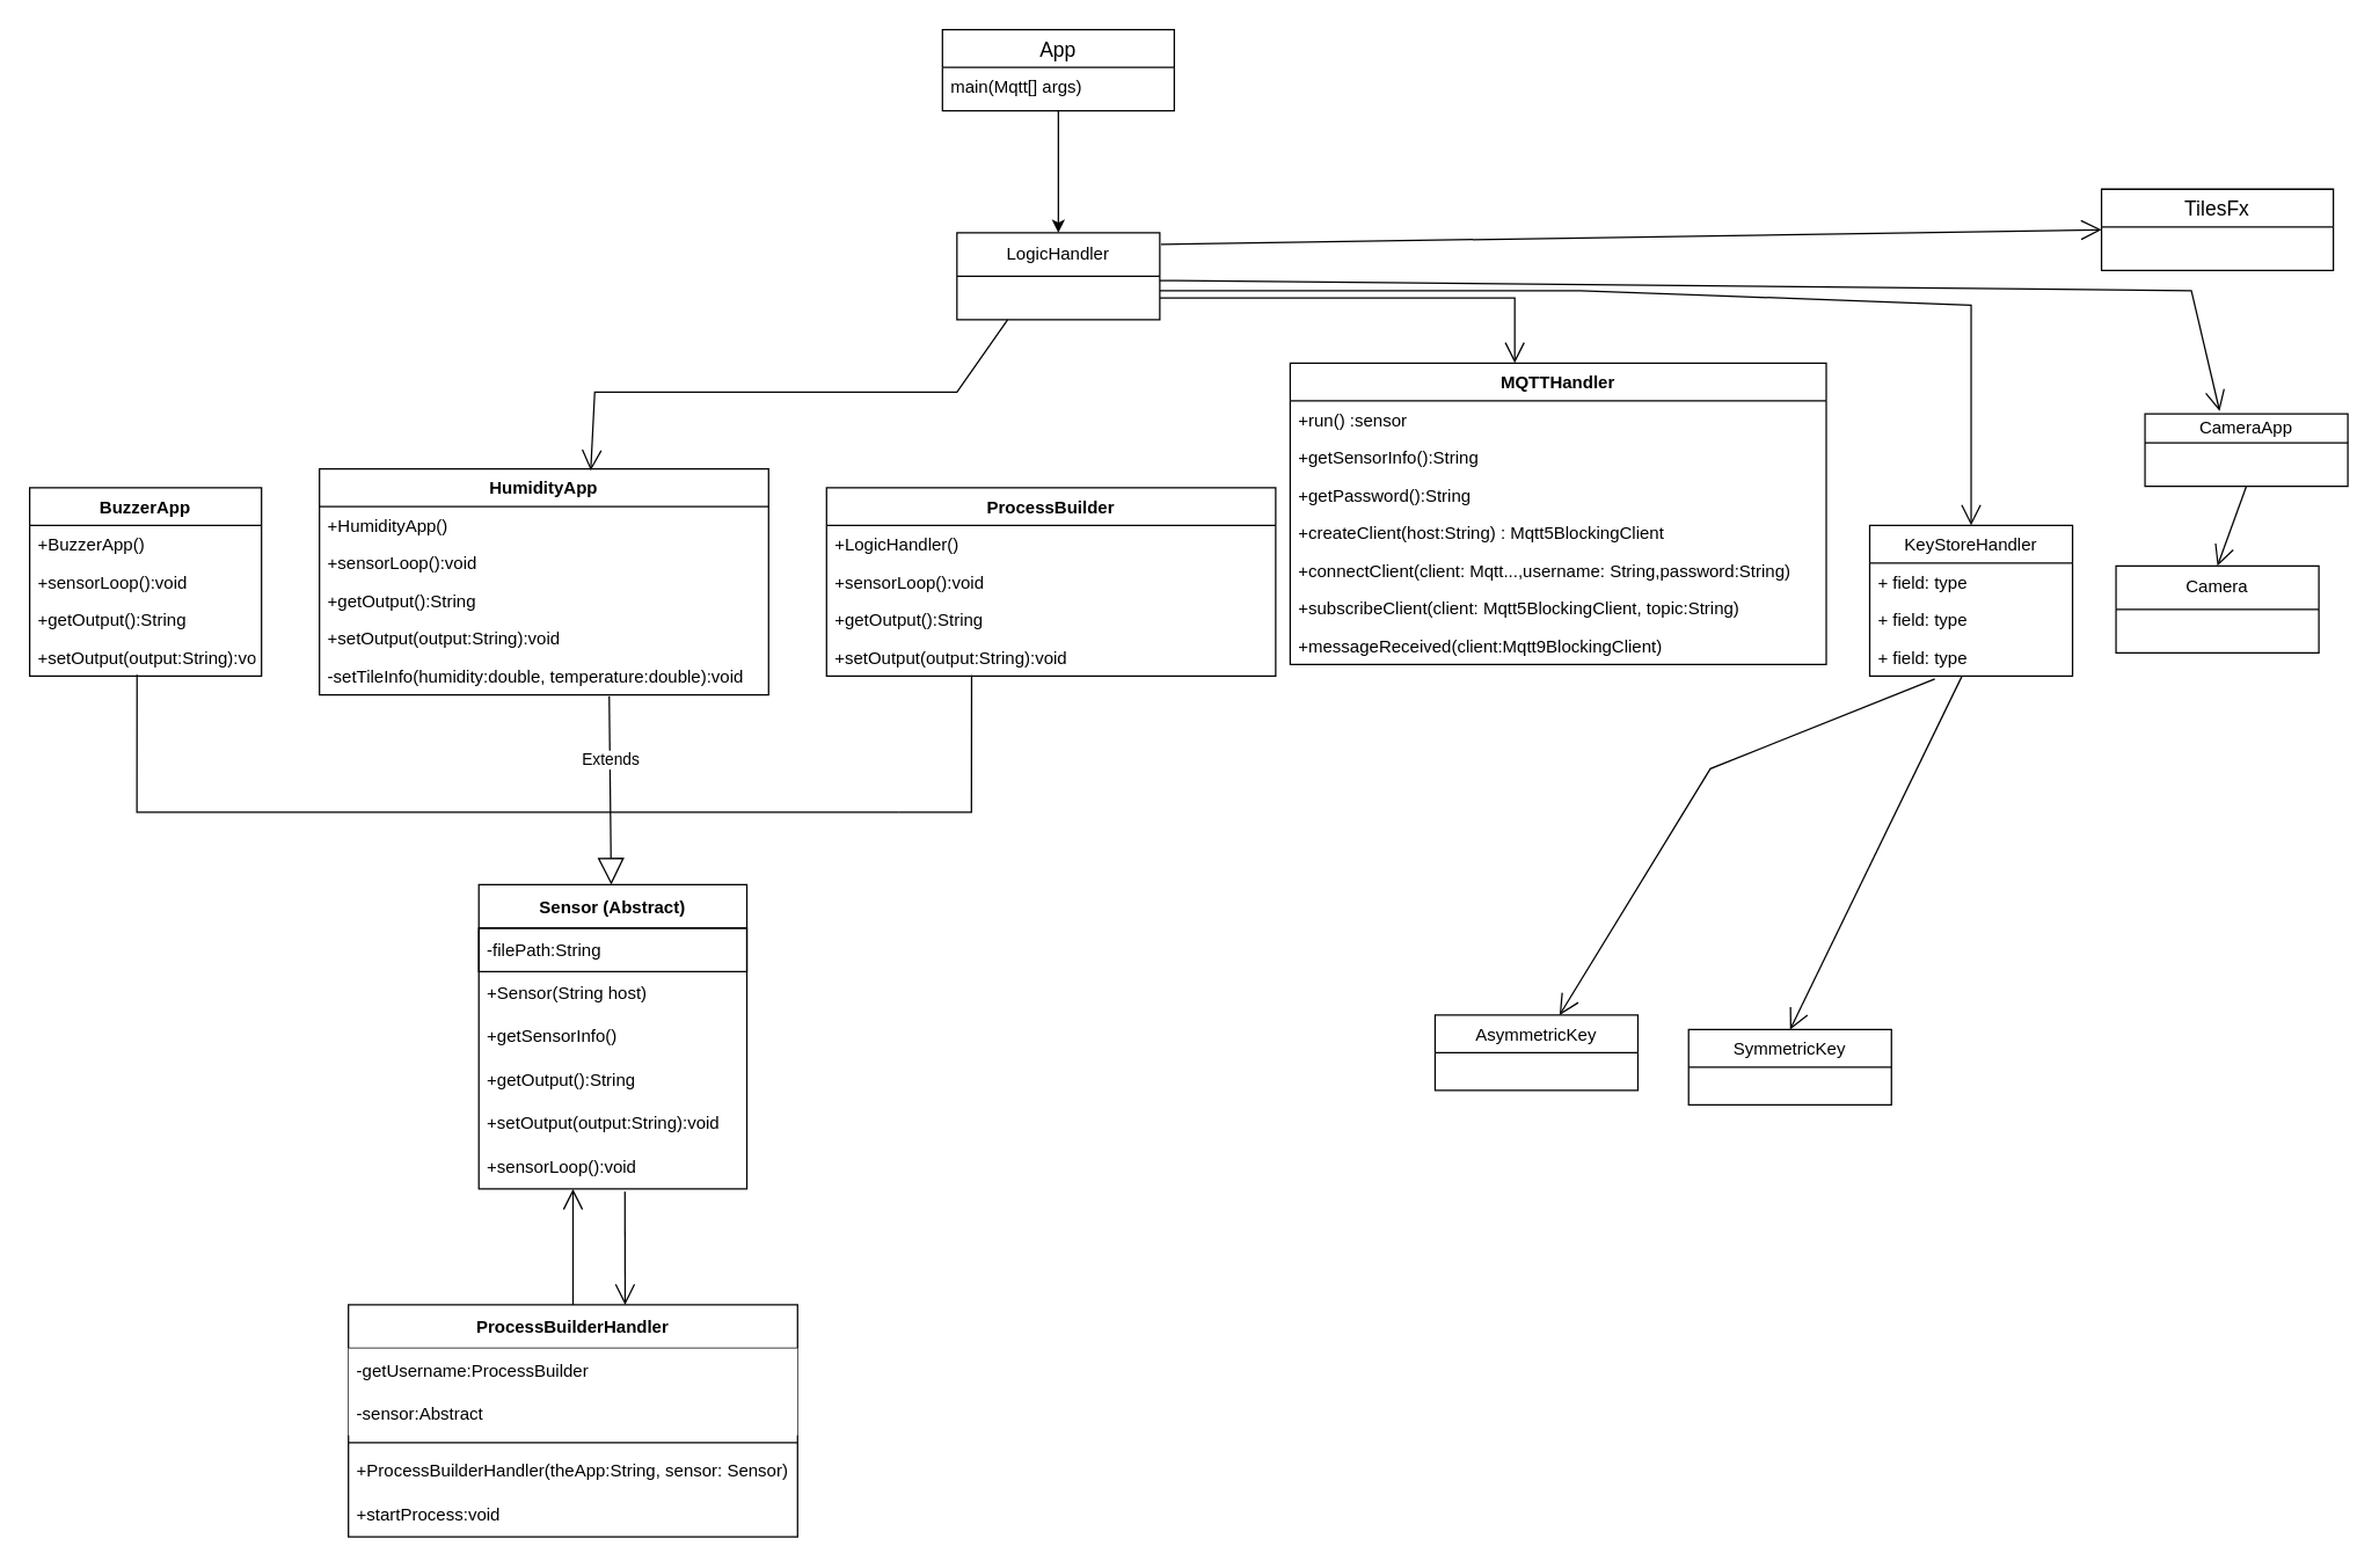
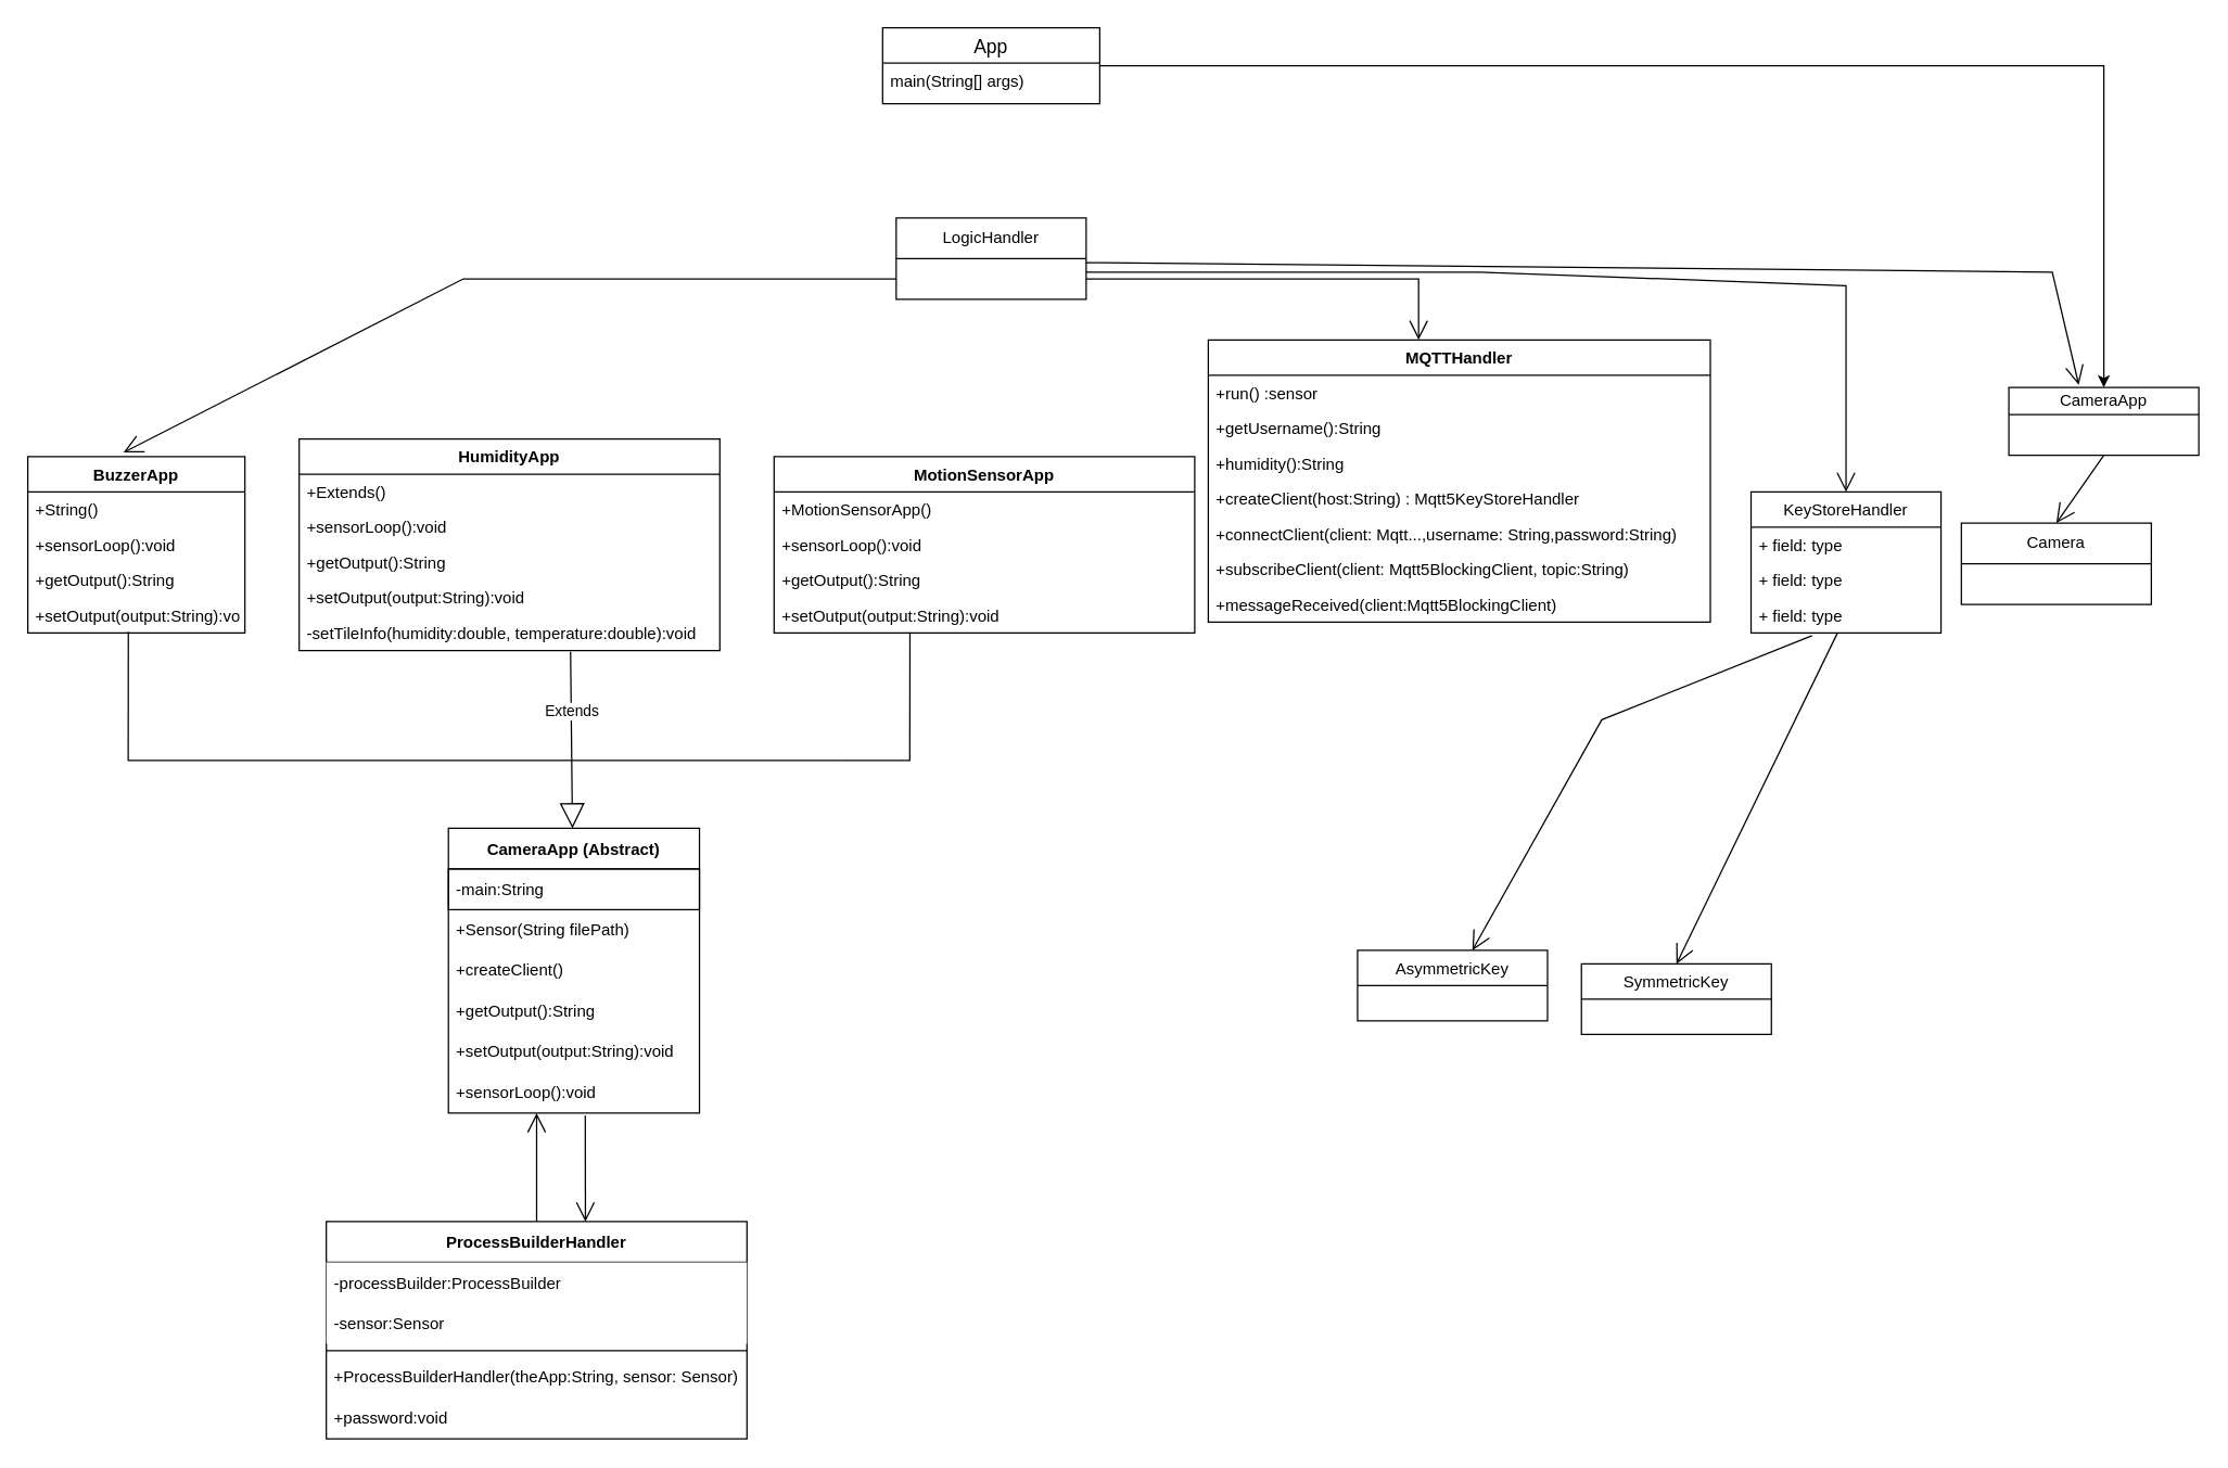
- <mxCell id="18" value="main(Mqtt[] args)" style="text;strokeColor=none;fillColor=none;spacingLeft=4;spacingRight=4;overflow=hidden;rotatable=0;points=[[0,0.5],[1,0.5]];portConstraint=eastwest;fontSize=12;" parent="17" vertex="1"><mxGeometry y="26" width="160" height="30" as="geometry" /></mxCell>
+ <mxCell id="18" value="main(String[] args)" style="text;strokeColor=none;fillColor=none;spacingLeft=4;spacingRight=4;overflow=hidden;rotatable=0;points=[[0,0.5],[1,0.5]];portConstraint=eastwest;fontSize=12;" parent="17" vertex="1"><mxGeometry y="26" width="160" height="30" as="geometry" /></mxCell>
- <mxCell id="16" style="edgeStyle=orthogonalEdgeStyle;rounded=0;orthogonalLoop=1;jettySize=auto;html=1;entryX=0.5;entryY=0;entryDx=0;entryDy=0;" parent="1" source="17" target="2" edge="1"><mxGeometry relative="1" as="geometry" /></mxCell>
+ <mxCell id="16" style="edgeStyle=orthogonalEdgeStyle;rounded=0;orthogonalLoop=1;jettySize=auto;html=1;" parent="1" source="17" target="3" edge="1"><mxGeometry relative="1" as="geometry" /></mxCell>
- <mxCell id="14" value="TilesFx" style="swimlane;fontStyle=0;childLayout=stackLayout;horizontal=1;startSize=26;horizontalStack=0;resizeParent=1;resizeParentMax=0;resizeLast=0;collapsible=1;marginBottom=0;align=center;fontSize=14;" parent="1" vertex="1"><mxGeometry x="1450" y="130" width="160" height="56" as="geometry" /></mxCell>
- <mxCell id="55" value="" style="endArrow=open;endFill=1;endSize=12;html=1;rounded=0;entryX=0;entryY=0.5;entryDx=0;entryDy=0;exitX=1.006;exitY=0.136;exitDx=0;exitDy=0;exitPerimeter=0;" edge="1" parent="1" source="2" target="14"><mxGeometry width="160" relative="1" as="geometry"><mxPoint x="800" y="180" as="sourcePoint" /><mxPoint x="1290" y="180" as="targetPoint" /><Array as="points" /></mxGeometry></mxCell>
+ <mxCell id="27" value="" style="endArrow=open;endFill=1;endSize=12;html=1;rounded=0;entryX=0.441;entryY=-0.023;entryDx=0;entryDy=0;entryPerimeter=0;exitX=0;exitY=0.75;exitDx=0;exitDy=0;" edge="1" parent="1" source="2" target="32"><mxGeometry width="160" relative="1" as="geometry"><mxPoint x="660" y="230" as="sourcePoint" /><mxPoint x="460" y="350" as="targetPoint" /><Array as="points"><mxPoint x="341" y="205" /></Array></mxGeometry></mxCell>
- <mxCell id="15" value="" style="endArrow=open;endFill=1;endSize=12;html=1;rounded=0;entryX=0.604;entryY=0.008;entryDx=0;entryDy=0;entryPerimeter=0;exitX=0.25;exitY=1;exitDx=0;exitDy=0;" parent="1" edge="1" target="37" source="2"><mxGeometry width="160" relative="1" as="geometry"><mxPoint x="670" y="250" as="sourcePoint" /><mxPoint x="670" y="350" as="targetPoint" /><Array as="points"><mxPoint x="660" y="270" /><mxPoint x="410" y="270" /></Array></mxGeometry></mxCell>
- <mxCell id="60" value="+getSensorInfo():String" style="text;strokeColor=none;fillColor=none;align=left;verticalAlign=top;spacingLeft=4;spacingRight=4;overflow=hidden;rotatable=0;points=[[0,0.5],[1,0.5]];portConstraint=eastwest;labelBackgroundColor=default;" vertex="1" parent="58"><mxGeometry y="52" width="370" height="26" as="geometry" /></mxCell>
+ <mxCell id="60" value="+getUsername():String" style="text;strokeColor=none;fillColor=none;align=left;verticalAlign=top;spacingLeft=4;spacingRight=4;overflow=hidden;rotatable=0;points=[[0,0.5],[1,0.5]];portConstraint=eastwest;labelBackgroundColor=default;" vertex="1" parent="58"><mxGeometry y="52" width="370" height="26" as="geometry" /></mxCell>
- <mxCell id="61" value="+getPassword():String" style="text;strokeColor=none;fillColor=none;align=left;verticalAlign=top;spacingLeft=4;spacingRight=4;overflow=hidden;rotatable=0;points=[[0,0.5],[1,0.5]];portConstraint=eastwest;labelBackgroundColor=default;" vertex="1" parent="58"><mxGeometry y="78" width="370" height="26" as="geometry" /></mxCell>
+ <mxCell id="61" value="+humidity():String" style="text;strokeColor=none;fillColor=none;align=left;verticalAlign=top;spacingLeft=4;spacingRight=4;overflow=hidden;rotatable=0;points=[[0,0.5],[1,0.5]];portConstraint=eastwest;labelBackgroundColor=default;" vertex="1" parent="58"><mxGeometry y="78" width="370" height="26" as="geometry" /></mxCell>
- <mxCell id="43" value="ProcessBuilder" style="swimlane;fontStyle=1;align=center;verticalAlign=top;childLayout=stackLayout;horizontal=1;startSize=26;horizontalStack=0;resizeParent=1;resizeParentMax=0;resizeLast=0;collapsible=1;marginBottom=0;strokeColor=default;fillColor=none;" vertex="1" parent="1"><mxGeometry x="570" y="336" width="310" height="130" as="geometry" /></mxCell>
+ <mxCell id="43" value="MotionSensorApp" style="swimlane;fontStyle=1;align=center;verticalAlign=top;childLayout=stackLayout;horizontal=1;startSize=26;horizontalStack=0;resizeParent=1;resizeParentMax=0;resizeLast=0;collapsible=1;marginBottom=0;strokeColor=default;fillColor=none;" vertex="1" parent="1"><mxGeometry x="570" y="336" width="310" height="130" as="geometry" /></mxCell>
- <mxCell id="38" value="+HumidityApp()" style="text;strokeColor=none;fillColor=none;align=left;verticalAlign=top;spacingLeft=4;spacingRight=4;overflow=hidden;rotatable=0;points=[[0,0.5],[1,0.5]];portConstraint=eastwest;" vertex="1" parent="37"><mxGeometry y="26" width="310" height="26" as="geometry" /></mxCell>
+ <mxCell id="38" value="+Extends()" style="text;strokeColor=none;fillColor=none;align=left;verticalAlign=top;spacingLeft=4;spacingRight=4;overflow=hidden;rotatable=0;points=[[0,0.5],[1,0.5]];portConstraint=eastwest;" vertex="1" parent="37"><mxGeometry y="26" width="310" height="26" as="geometry" /></mxCell>
- <mxCell id="62" value="+createClient(host:String) : Mqtt5BlockingClient" style="text;strokeColor=none;fillColor=none;align=left;verticalAlign=top;spacingLeft=4;spacingRight=4;overflow=hidden;rotatable=0;points=[[0,0.5],[1,0.5]];portConstraint=eastwest;labelBackgroundColor=default;" vertex="1" parent="58"><mxGeometry y="104" width="370" height="26" as="geometry" /></mxCell>
+ <mxCell id="62" value="+createClient(host:String) : Mqtt5KeyStoreHandler" style="text;strokeColor=none;fillColor=none;align=left;verticalAlign=top;spacingLeft=4;spacingRight=4;overflow=hidden;rotatable=0;points=[[0,0.5],[1,0.5]];portConstraint=eastwest;labelBackgroundColor=default;" vertex="1" parent="58"><mxGeometry y="104" width="370" height="26" as="geometry" /></mxCell>
- <mxCell id="33" value="+BuzzerApp()" style="text;strokeColor=none;fillColor=none;align=left;verticalAlign=top;spacingLeft=4;spacingRight=4;overflow=hidden;rotatable=0;points=[[0,0.5],[1,0.5]];portConstraint=eastwest;" vertex="1" parent="32"><mxGeometry y="26" width="160" height="26" as="geometry" /></mxCell>
+ <mxCell id="33" value="+String()" style="text;strokeColor=none;fillColor=none;align=left;verticalAlign=top;spacingLeft=4;spacingRight=4;overflow=hidden;rotatable=0;points=[[0,0.5],[1,0.5]];portConstraint=eastwest;" vertex="1" parent="32"><mxGeometry y="26" width="160" height="26" as="geometry" /></mxCell>
- <mxCell id="44" value="+LogicHandler()" style="text;strokeColor=none;fillColor=none;align=left;verticalAlign=top;spacingLeft=4;spacingRight=4;overflow=hidden;rotatable=0;points=[[0,0.5],[1,0.5]];portConstraint=eastwest;" vertex="1" parent="43"><mxGeometry y="26" width="310" height="26" as="geometry" /></mxCell>
+ <mxCell id="44" value="+MotionSensorApp()" style="text;strokeColor=none;fillColor=none;align=left;verticalAlign=top;spacingLeft=4;spacingRight=4;overflow=hidden;rotatable=0;points=[[0,0.5],[1,0.5]];portConstraint=eastwest;" vertex="1" parent="43"><mxGeometry y="26" width="310" height="26" as="geometry" /></mxCell>
- <mxCell id="4" value="Camera" style="swimlane;fontStyle=0;childLayout=stackLayout;horizontal=1;startSize=30;horizontalStack=0;resizeParent=1;resizeParentMax=0;resizeLast=0;collapsible=1;marginBottom=0;whiteSpace=wrap;html=1;" parent="1" vertex="1"><mxGeometry x="1460" y="390" width="140" height="60" as="geometry" /></mxCell>
+ <mxCell id="4" value="Camera" style="swimlane;fontStyle=0;childLayout=stackLayout;horizontal=1;startSize=30;horizontalStack=0;resizeParent=1;resizeParentMax=0;resizeLast=0;collapsible=1;marginBottom=0;whiteSpace=wrap;html=1;" parent="1" vertex="1"><mxGeometry x="1445" y="385" width="140" height="60" as="geometry" /></mxCell>
- <mxCell id="65" value="+messageReceived(client:Mqtt9BlockingClient)" style="text;strokeColor=none;fillColor=none;align=left;verticalAlign=top;spacingLeft=4;spacingRight=4;overflow=hidden;rotatable=0;points=[[0,0.5],[1,0.5]];portConstraint=eastwest;labelBackgroundColor=default;" vertex="1" parent="58"><mxGeometry y="182" width="370" height="26" as="geometry" /></mxCell>
+ <mxCell id="65" value="+messageReceived(client:Mqtt5BlockingClient)" style="text;strokeColor=none;fillColor=none;align=left;verticalAlign=top;spacingLeft=4;spacingRight=4;overflow=hidden;rotatable=0;points=[[0,0.5],[1,0.5]];portConstraint=eastwest;labelBackgroundColor=default;" vertex="1" parent="58"><mxGeometry y="182" width="370" height="26" as="geometry" /></mxCell>
- <mxCell id="19" value="Sensor (Abstract)" style="swimlane;fontStyle=1;childLayout=stackLayout;horizontal=1;startSize=30;horizontalStack=0;resizeParent=1;resizeParentMax=0;resizeLast=0;collapsible=1;marginBottom=0;" vertex="1" parent="1"><mxGeometry x="330" y="610" width="185" height="210" as="geometry" /></mxCell>
+ <mxCell id="19" value="CameraApp (Abstract)" style="swimlane;fontStyle=1;childLayout=stackLayout;horizontal=1;startSize=30;horizontalStack=0;resizeParent=1;resizeParentMax=0;resizeLast=0;collapsible=1;marginBottom=0;" vertex="1" parent="1"><mxGeometry x="330" y="610" width="185" height="210" as="geometry" /></mxCell>
- <mxCell id="20" value="-filePath:String" style="text;strokeColor=default;fillColor=none;align=left;verticalAlign=middle;spacingLeft=4;spacingRight=4;overflow=hidden;points=[[0,0.5],[1,0.5]];portConstraint=eastwest;rotatable=0;" vertex="1" parent="19"><mxGeometry y="30" width="185" height="30" as="geometry" /></mxCell>
+ <mxCell id="20" value="-main:String" style="text;strokeColor=default;fillColor=none;align=left;verticalAlign=middle;spacingLeft=4;spacingRight=4;overflow=hidden;points=[[0,0.5],[1,0.5]];portConstraint=eastwest;rotatable=0;" vertex="1" parent="19"><mxGeometry y="30" width="185" height="30" as="geometry" /></mxCell>
- <mxCell id="21" value="+Sensor(String host)" style="text;strokeColor=none;fillColor=none;align=left;verticalAlign=middle;spacingLeft=4;spacingRight=4;overflow=hidden;points=[[0,0.5],[1,0.5]];portConstraint=eastwest;rotatable=0;whiteSpace=wrap;" vertex="1" parent="19"><mxGeometry y="60" width="185" height="30" as="geometry" /></mxCell>
+ <mxCell id="21" value="+Sensor(String filePath)" style="text;strokeColor=none;fillColor=none;align=left;verticalAlign=middle;spacingLeft=4;spacingRight=4;overflow=hidden;points=[[0,0.5],[1,0.5]];portConstraint=eastwest;rotatable=0;whiteSpace=wrap;" vertex="1" parent="19"><mxGeometry y="60" width="185" height="30" as="geometry" /></mxCell>
- <mxCell id="22" value="+getSensorInfo()" style="text;strokeColor=none;fillColor=none;align=left;verticalAlign=middle;spacingLeft=4;spacingRight=4;overflow=hidden;points=[[0,0.5],[1,0.5]];portConstraint=eastwest;rotatable=0;whiteSpace=wrap;" vertex="1" parent="19"><mxGeometry y="90" width="185" height="30" as="geometry" /></mxCell>
+ <mxCell id="22" value="+createClient()" style="text;strokeColor=none;fillColor=none;align=left;verticalAlign=middle;spacingLeft=4;spacingRight=4;overflow=hidden;points=[[0,0.5],[1,0.5]];portConstraint=eastwest;rotatable=0;whiteSpace=wrap;" vertex="1" parent="19"><mxGeometry y="90" width="185" height="30" as="geometry" /></mxCell>
- <mxCell id="5" value="AsymmetricKey" style="swimlane;fontStyle=0;childLayout=stackLayout;horizontal=1;startSize=26;fillColor=none;horizontalStack=0;resizeParent=1;resizeParentMax=0;resizeLast=0;collapsible=1;marginBottom=0;" parent="1" vertex="1"><mxGeometry x="990" y="700" width="140" height="52" as="geometry" /></mxCell>
+ <mxCell id="5" value="AsymmetricKey" style="swimlane;fontStyle=0;childLayout=stackLayout;horizontal=1;startSize=26;fillColor=none;horizontalStack=0;resizeParent=1;resizeParentMax=0;resizeLast=0;collapsible=1;marginBottom=0;" parent="1" vertex="1"><mxGeometry x="1000" y="700" width="140" height="52" as="geometry" /></mxCell>
- <mxCell id="49" value="-getUsername:ProcessBuilder" style="text;strokeColor=none;fillColor=default;align=left;verticalAlign=middle;spacingLeft=4;spacingRight=4;overflow=hidden;points=[[0,0.5],[1,0.5]];portConstraint=eastwest;rotatable=0;" vertex="1" parent="48"><mxGeometry y="30" width="310" height="30" as="geometry" /></mxCell>
+ <mxCell id="49" value="-processBuilder:ProcessBuilder" style="text;strokeColor=none;fillColor=default;align=left;verticalAlign=middle;spacingLeft=4;spacingRight=4;overflow=hidden;points=[[0,0.5],[1,0.5]];portConstraint=eastwest;rotatable=0;" vertex="1" parent="48"><mxGeometry y="30" width="310" height="30" as="geometry" /></mxCell>
- <mxCell id="50" value="-sensor:Abstract" style="text;strokeColor=none;fillColor=default;align=left;verticalAlign=middle;spacingLeft=4;spacingRight=4;overflow=hidden;points=[[0,0.5],[1,0.5]];portConstraint=eastwest;rotatable=0;" vertex="1" parent="48"><mxGeometry y="60" width="310" height="30" as="geometry" /></mxCell>
+ <mxCell id="50" value="-sensor:Sensor" style="text;strokeColor=none;fillColor=default;align=left;verticalAlign=middle;spacingLeft=4;spacingRight=4;overflow=hidden;points=[[0,0.5],[1,0.5]];portConstraint=eastwest;rotatable=0;" vertex="1" parent="48"><mxGeometry y="60" width="310" height="30" as="geometry" /></mxCell>
- <mxCell id="53" value="+startProcess:void" style="text;strokeColor=none;fillColor=none;align=left;verticalAlign=middle;spacingLeft=4;spacingRight=4;overflow=hidden;points=[[0,0.5],[1,0.5]];portConstraint=eastwest;rotatable=0;whiteSpace=wrap;labelBackgroundColor=default;" vertex="1" parent="48"><mxGeometry y="130" width="310" height="30" as="geometry" /></mxCell>
+ <mxCell id="53" value="+password:void" style="text;strokeColor=none;fillColor=none;align=left;verticalAlign=middle;spacingLeft=4;spacingRight=4;overflow=hidden;points=[[0,0.5],[1,0.5]];portConstraint=eastwest;rotatable=0;whiteSpace=wrap;labelBackgroundColor=default;" vertex="1" parent="48"><mxGeometry y="130" width="310" height="30" as="geometry" /></mxCell>
